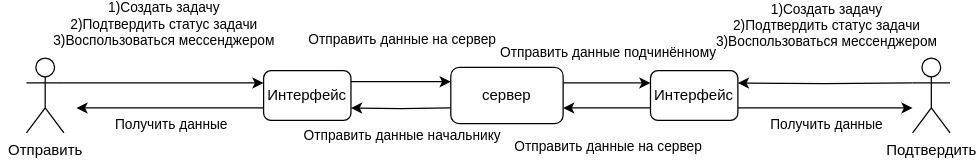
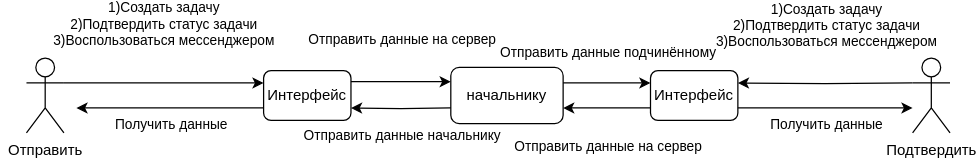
- <mxCell id="14" value="сервер" style="rounded=1;whiteSpace=wrap;html=1;" vertex="1" parent="1"><mxGeometry x="360" y="27.5" width="90" height="45" as="geometry" /></mxCell>
+ <mxCell id="14" value="начальнику" style="rounded=1;whiteSpace=wrap;html=1;" vertex="1" parent="1"><mxGeometry x="360" y="27.5" width="90" height="45" as="geometry" /></mxCell>
